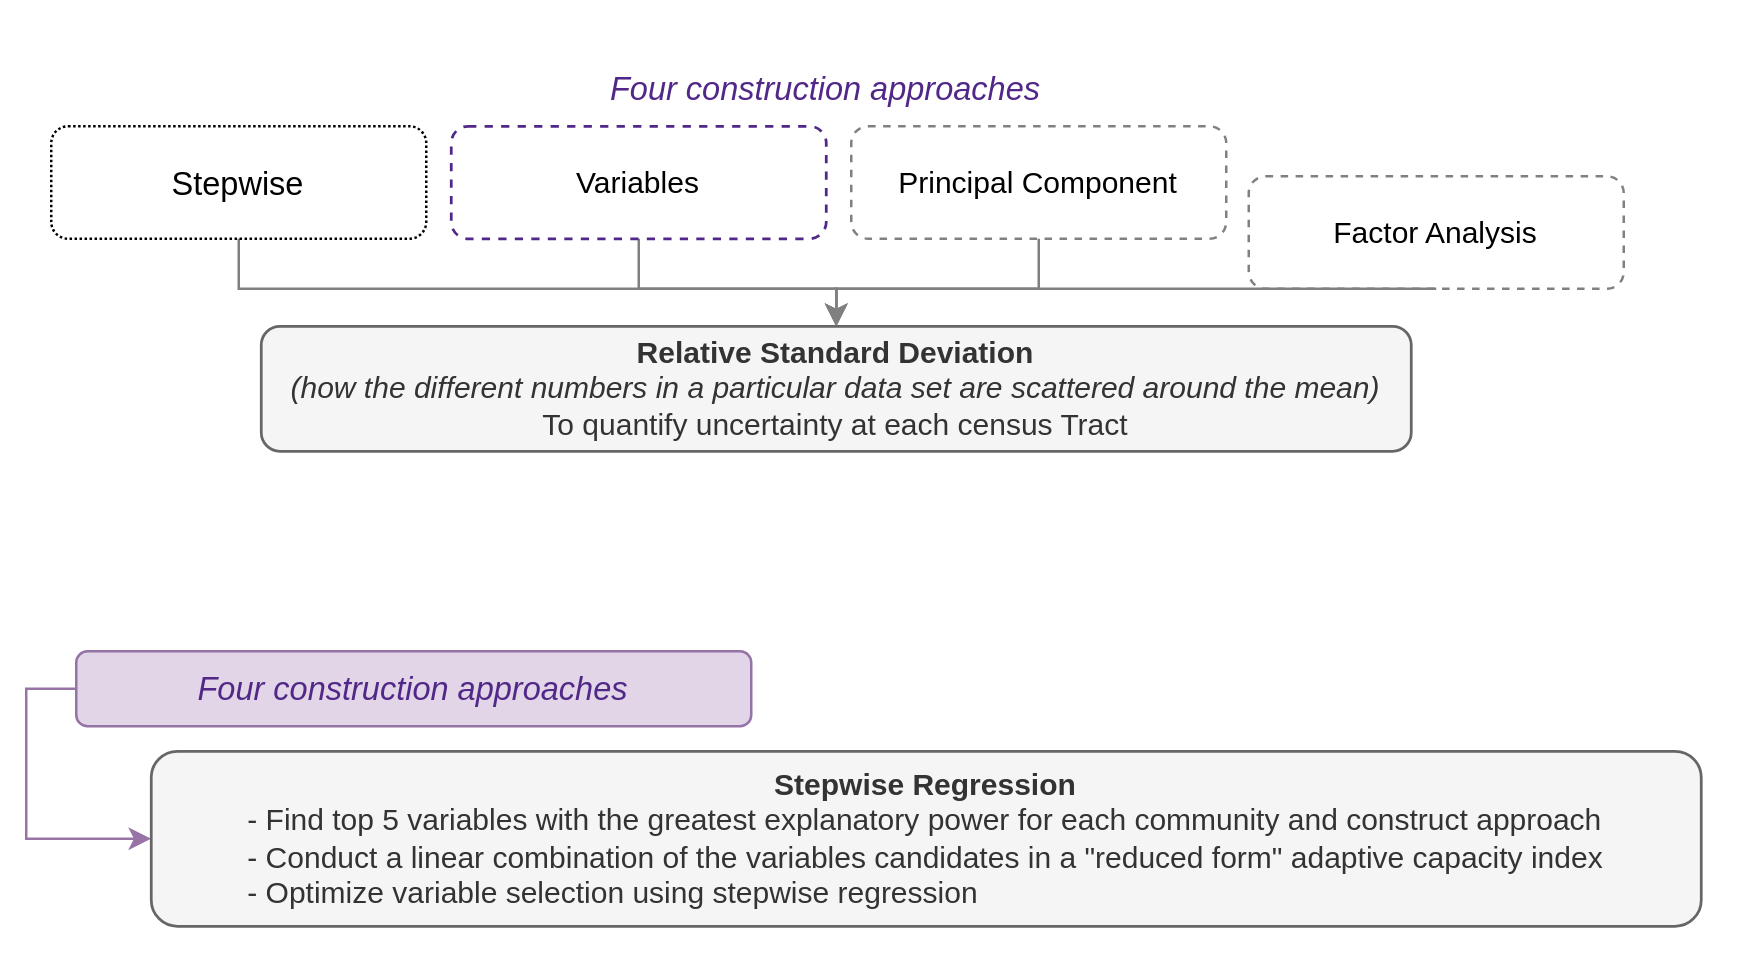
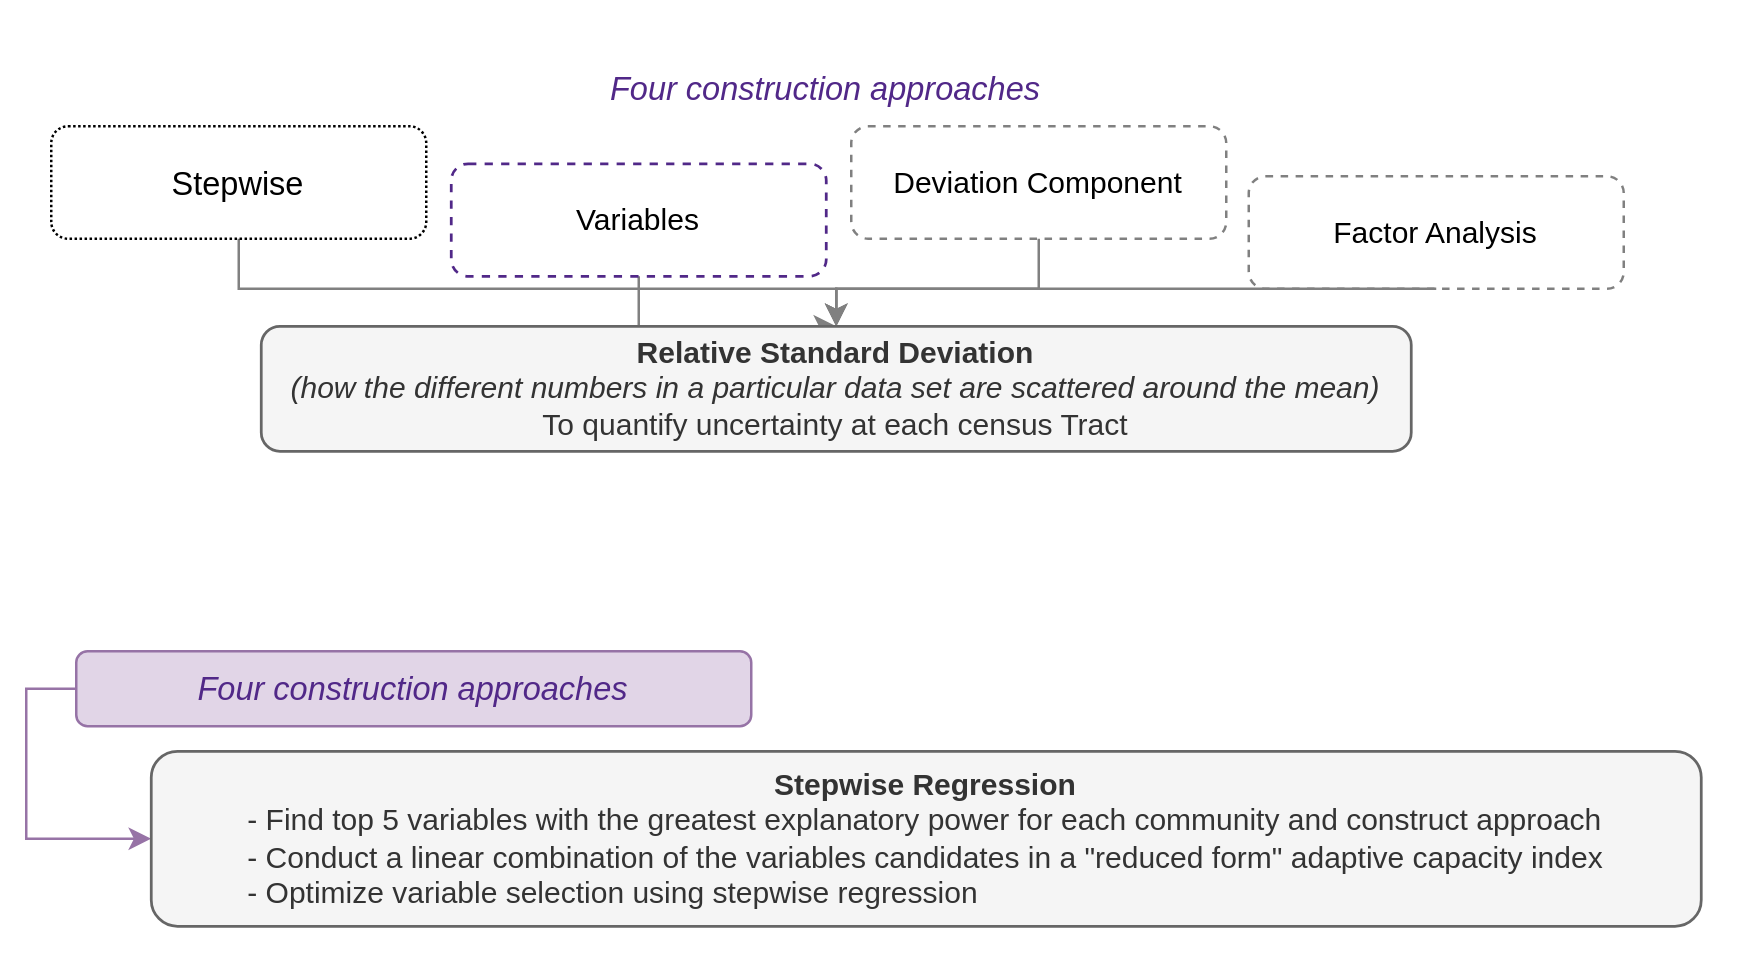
- <mxCell id="3" value="Variables" style="text;html=1;strokeColor=#512888;fillColor=none;align=center;verticalAlign=middle;whiteSpace=wrap;rounded=1;fontSize=12;fontColor=default;dashed=1;strokeWidth=1.1;labelBorderColor=none;labelBackgroundColor=none;" parent="1" vertex="1"><mxGeometry x="180" y="50" width="150" height="45" as="geometry" /></mxCell>
+ <mxCell id="3" value="Variables" style="text;html=1;strokeColor=#512888;fillColor=none;align=center;verticalAlign=middle;whiteSpace=wrap;rounded=1;fontSize=12;fontColor=default;dashed=1;strokeWidth=1.1;labelBorderColor=none;labelBackgroundColor=none;" parent="1" vertex="1"><mxGeometry x="180" y="65" width="150" height="45" as="geometry" /></mxCell>
- <mxCell id="7" value="&lt;font color=&quot;#000000&quot;&gt;Principal Component&lt;/font&gt;" style="text;html=1;strokeColor=#808080;fillColor=none;align=center;verticalAlign=middle;whiteSpace=wrap;rounded=1;glass=0;shadow=0;fontColor=#666666;dashed=1;" parent="1" vertex="1"><mxGeometry x="340" y="50" width="150" height="45" as="geometry" /></mxCell>
+ <mxCell id="7" value="&lt;font color=&quot;#000000&quot;&gt;Deviation Component&lt;/font&gt;" style="text;html=1;strokeColor=#808080;fillColor=none;align=center;verticalAlign=middle;whiteSpace=wrap;rounded=1;glass=0;shadow=0;fontColor=#666666;dashed=1;" parent="1" vertex="1"><mxGeometry x="340" y="50" width="150" height="45" as="geometry" /></mxCell>
